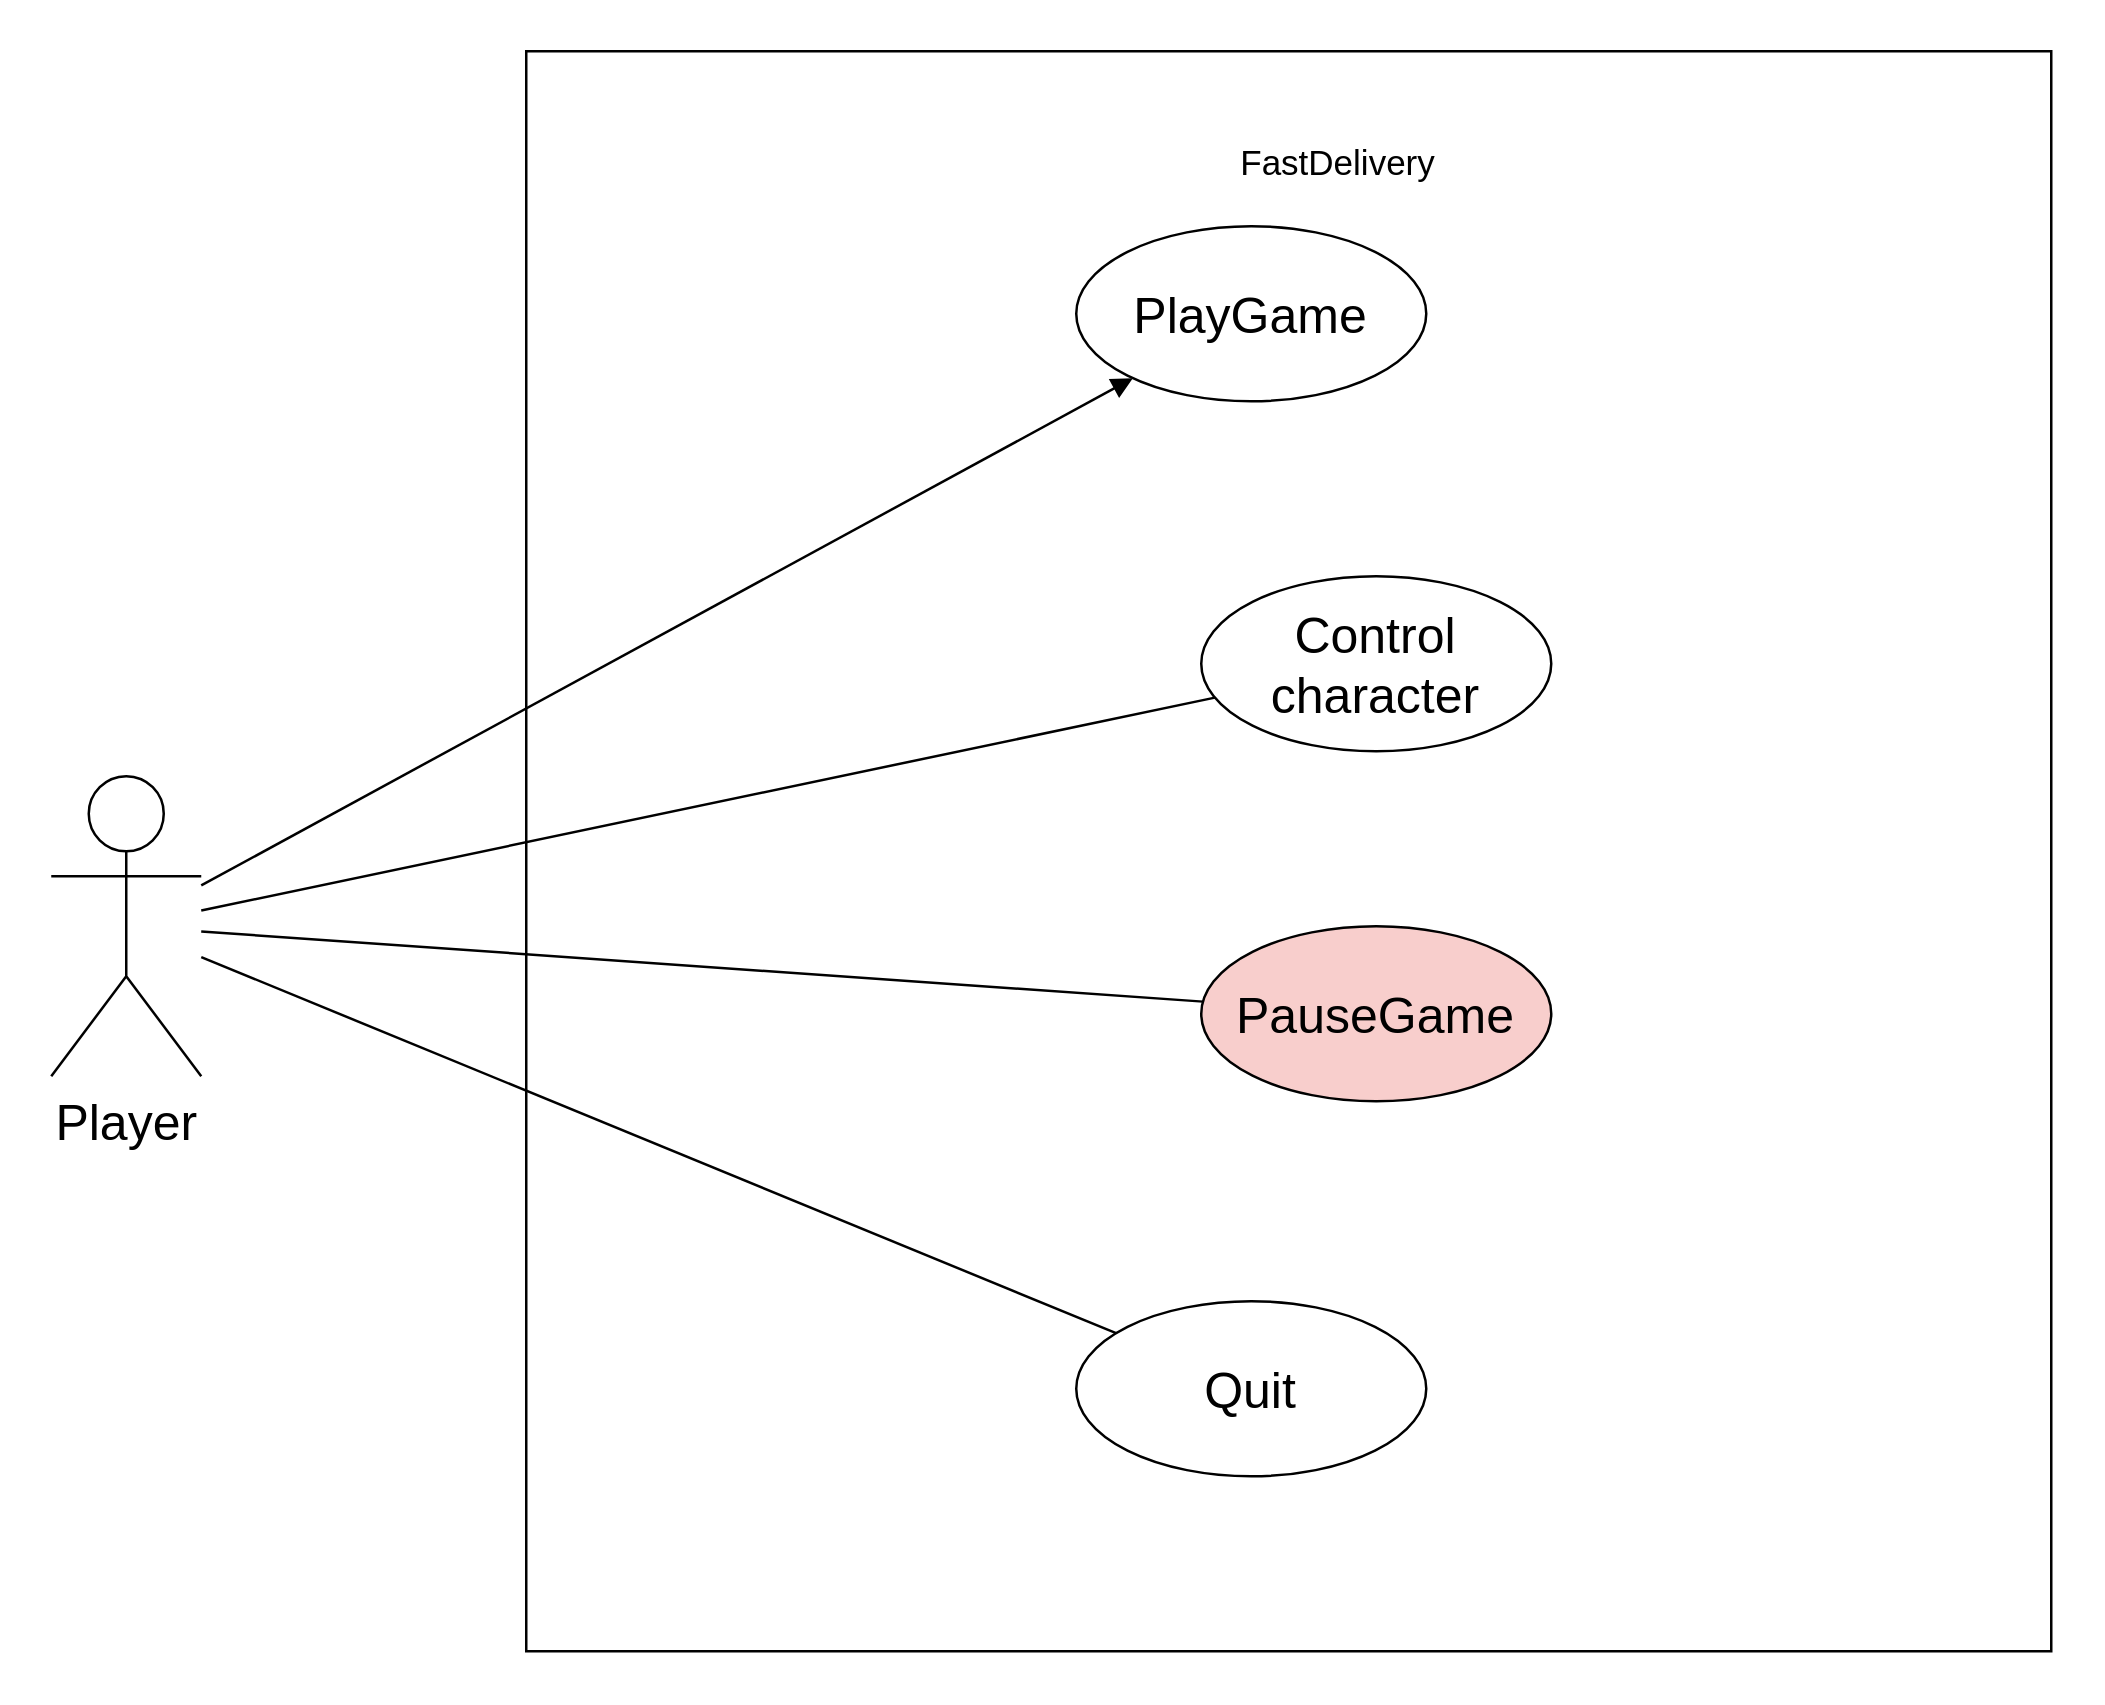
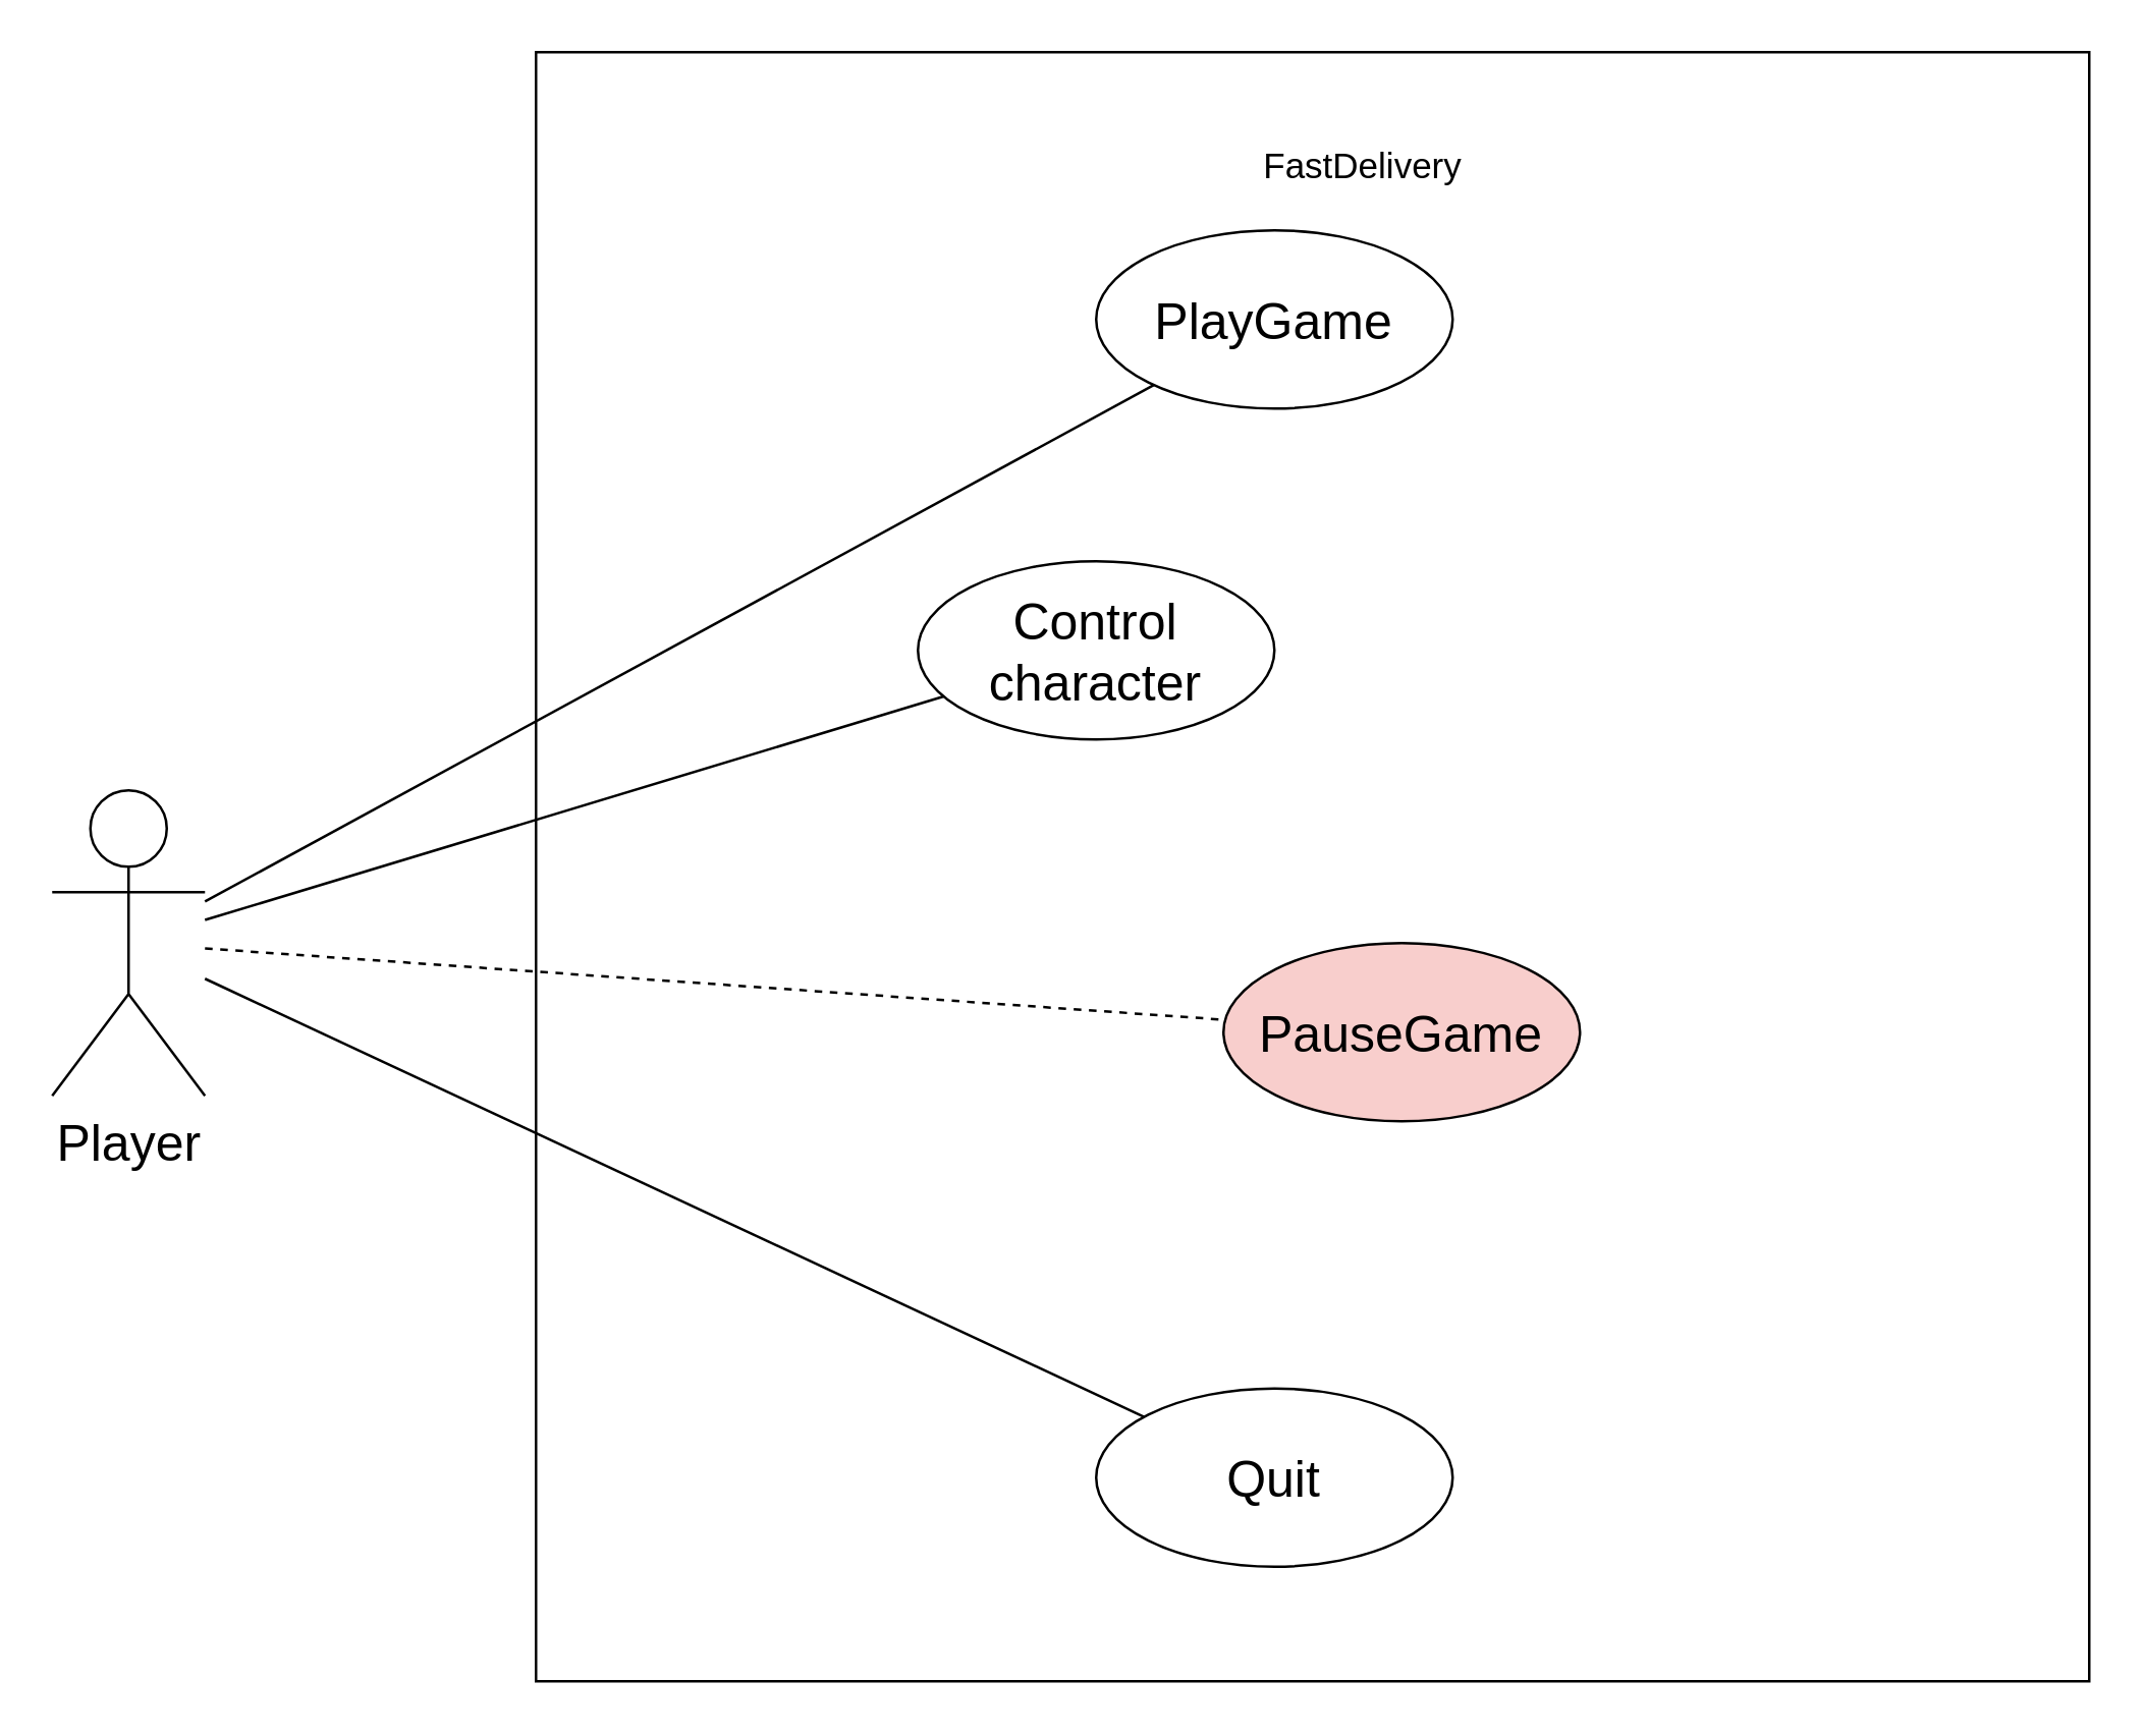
- <mxCell id="9" value="" style="endArrow=block;html=1;rounded=0;" edge="1" parent="1" source="2" target="5"><mxGeometry relative="1" as="geometry"><mxPoint x="-10" y="390" as="sourcePoint" /><mxPoint x="150" y="390" as="targetPoint" /></mxGeometry></mxCell>
+ <mxCell id="9" value="" style="endArrow=none;html=1;rounded=0;" edge="1" parent="1" source="2" target="5"><mxGeometry relative="1" as="geometry"><mxPoint x="-10" y="390" as="sourcePoint" /><mxPoint x="150" y="390" as="targetPoint" /></mxGeometry></mxCell>
- <mxCell id="6" value="&lt;span style=&quot;font-size: 20px;&quot;&gt;Control character&lt;/span&gt;" style="ellipse;whiteSpace=wrap;html=1;" vertex="1" parent="1"><mxGeometry x="480" y="230" width="140" height="70" as="geometry" /></mxCell>
+ <mxCell id="6" value="&lt;span style=&quot;font-size: 20px;&quot;&gt;Control character&lt;/span&gt;" style="ellipse;whiteSpace=wrap;html=1;" vertex="1" parent="1"><mxGeometry x="360" y="220" width="140" height="70" as="geometry" /></mxCell>
- <mxCell id="11" value="" style="endArrow=none;html=1;rounded=0;" edge="1" parent="1" source="2" target="7"><mxGeometry relative="1" as="geometry"><mxPoint x="-10" y="390" as="sourcePoint" /><mxPoint x="150" y="390" as="targetPoint" /></mxGeometry></mxCell>
+ <mxCell id="11" value="" style="endArrow=none;html=1;rounded=0;dashed=1;" edge="1" parent="1" source="2" target="7"><mxGeometry relative="1" as="geometry"><mxPoint x="-10" y="390" as="sourcePoint" /><mxPoint x="150" y="390" as="targetPoint" /></mxGeometry></mxCell>
- <mxCell id="8" value="&lt;span style=&quot;font-size: 20px;&quot;&gt;Quit&lt;/span&gt;" style="ellipse;whiteSpace=wrap;html=1;" vertex="1" parent="1"><mxGeometry x="430" y="520" width="140" height="70" as="geometry" /></mxCell>
+ <mxCell id="8" value="&lt;span style=&quot;font-size: 20px;&quot;&gt;Quit&lt;/span&gt;" style="ellipse;whiteSpace=wrap;html=1;" vertex="1" parent="1"><mxGeometry x="430" y="545" width="140" height="70" as="geometry" /></mxCell>
